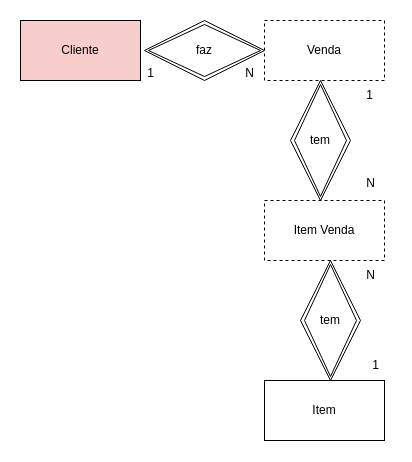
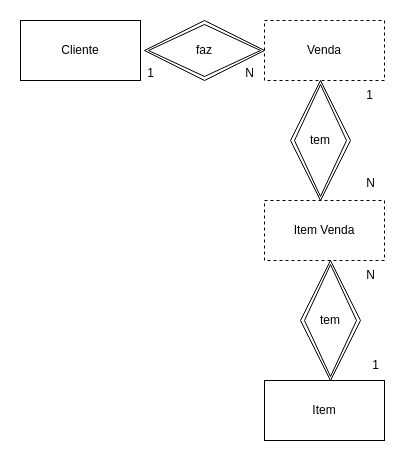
- <mxCell id="2" value="Cliente" style="rounded=0;whiteSpace=wrap;html=1;fillColor=#f8cecc;" vertex="1" parent="1"><mxGeometry x="20" y="20" width="120" height="60" as="geometry" /></mxCell>
+ <mxCell id="2" value="Cliente" style="rounded=0;whiteSpace=wrap;html=1;" vertex="1" parent="1"><mxGeometry x="20" y="20" width="120" height="60" as="geometry" /></mxCell>
